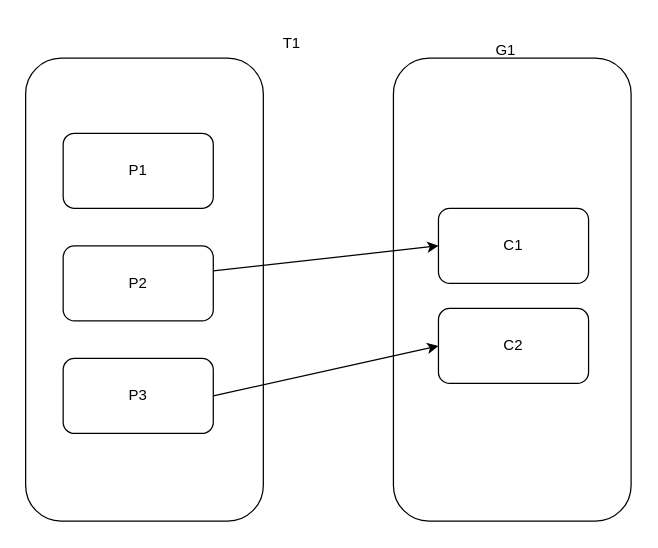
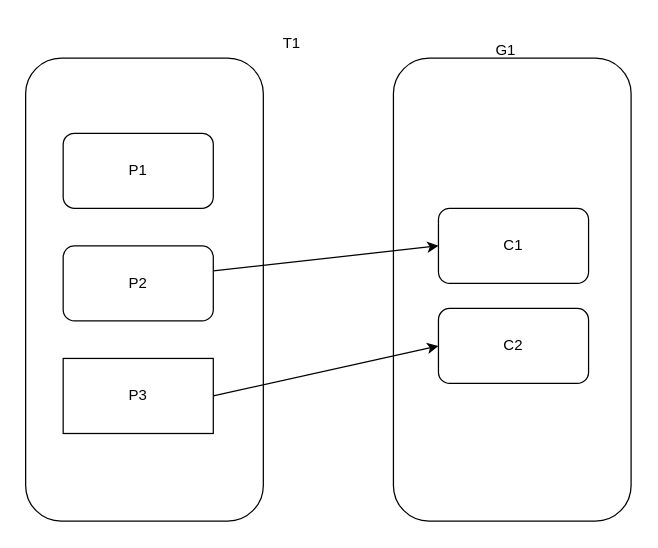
- <mxCell id="6" value="P3" style="rounded=1;whiteSpace=wrap;html=1;" vertex="1" parent="1"><mxGeometry x="50" y="286" width="120" height="60" as="geometry" /></mxCell>
+ <mxCell id="6" value="P3" style="whiteSpace=wrap;html=1;rounded=0;" vertex="1" parent="1"><mxGeometry x="50" y="286" width="120" height="60" as="geometry" /></mxCell>
